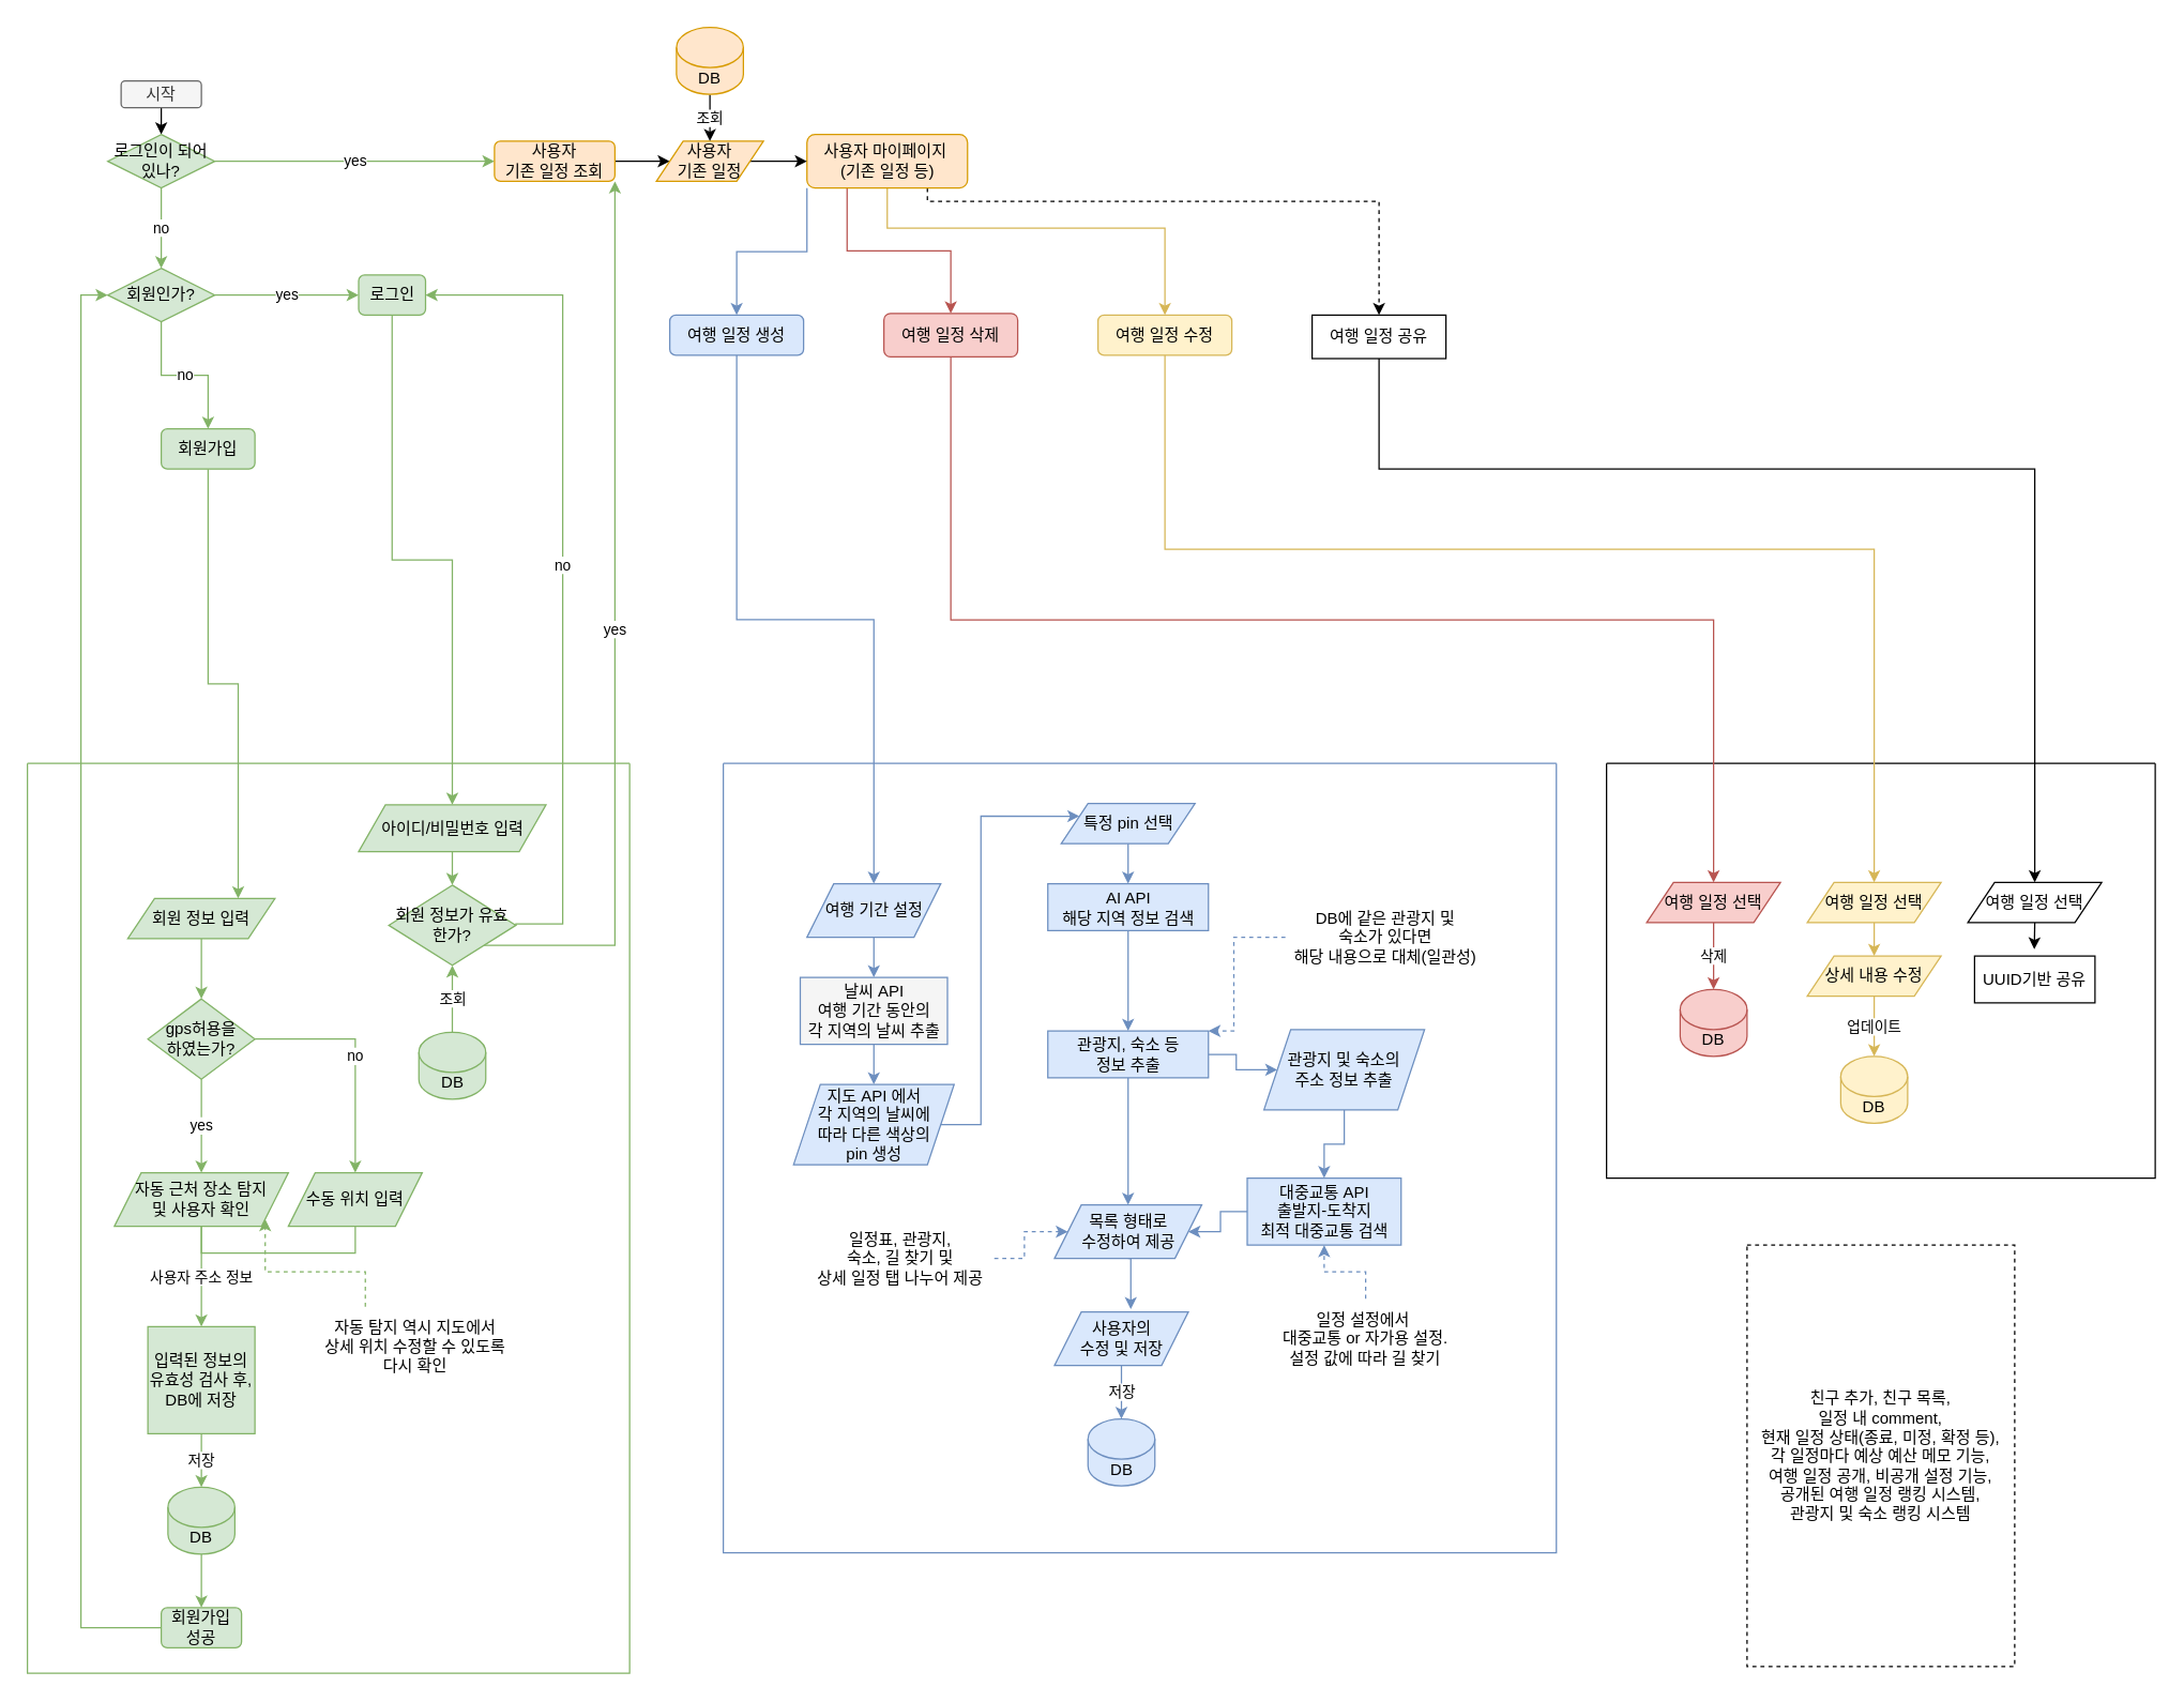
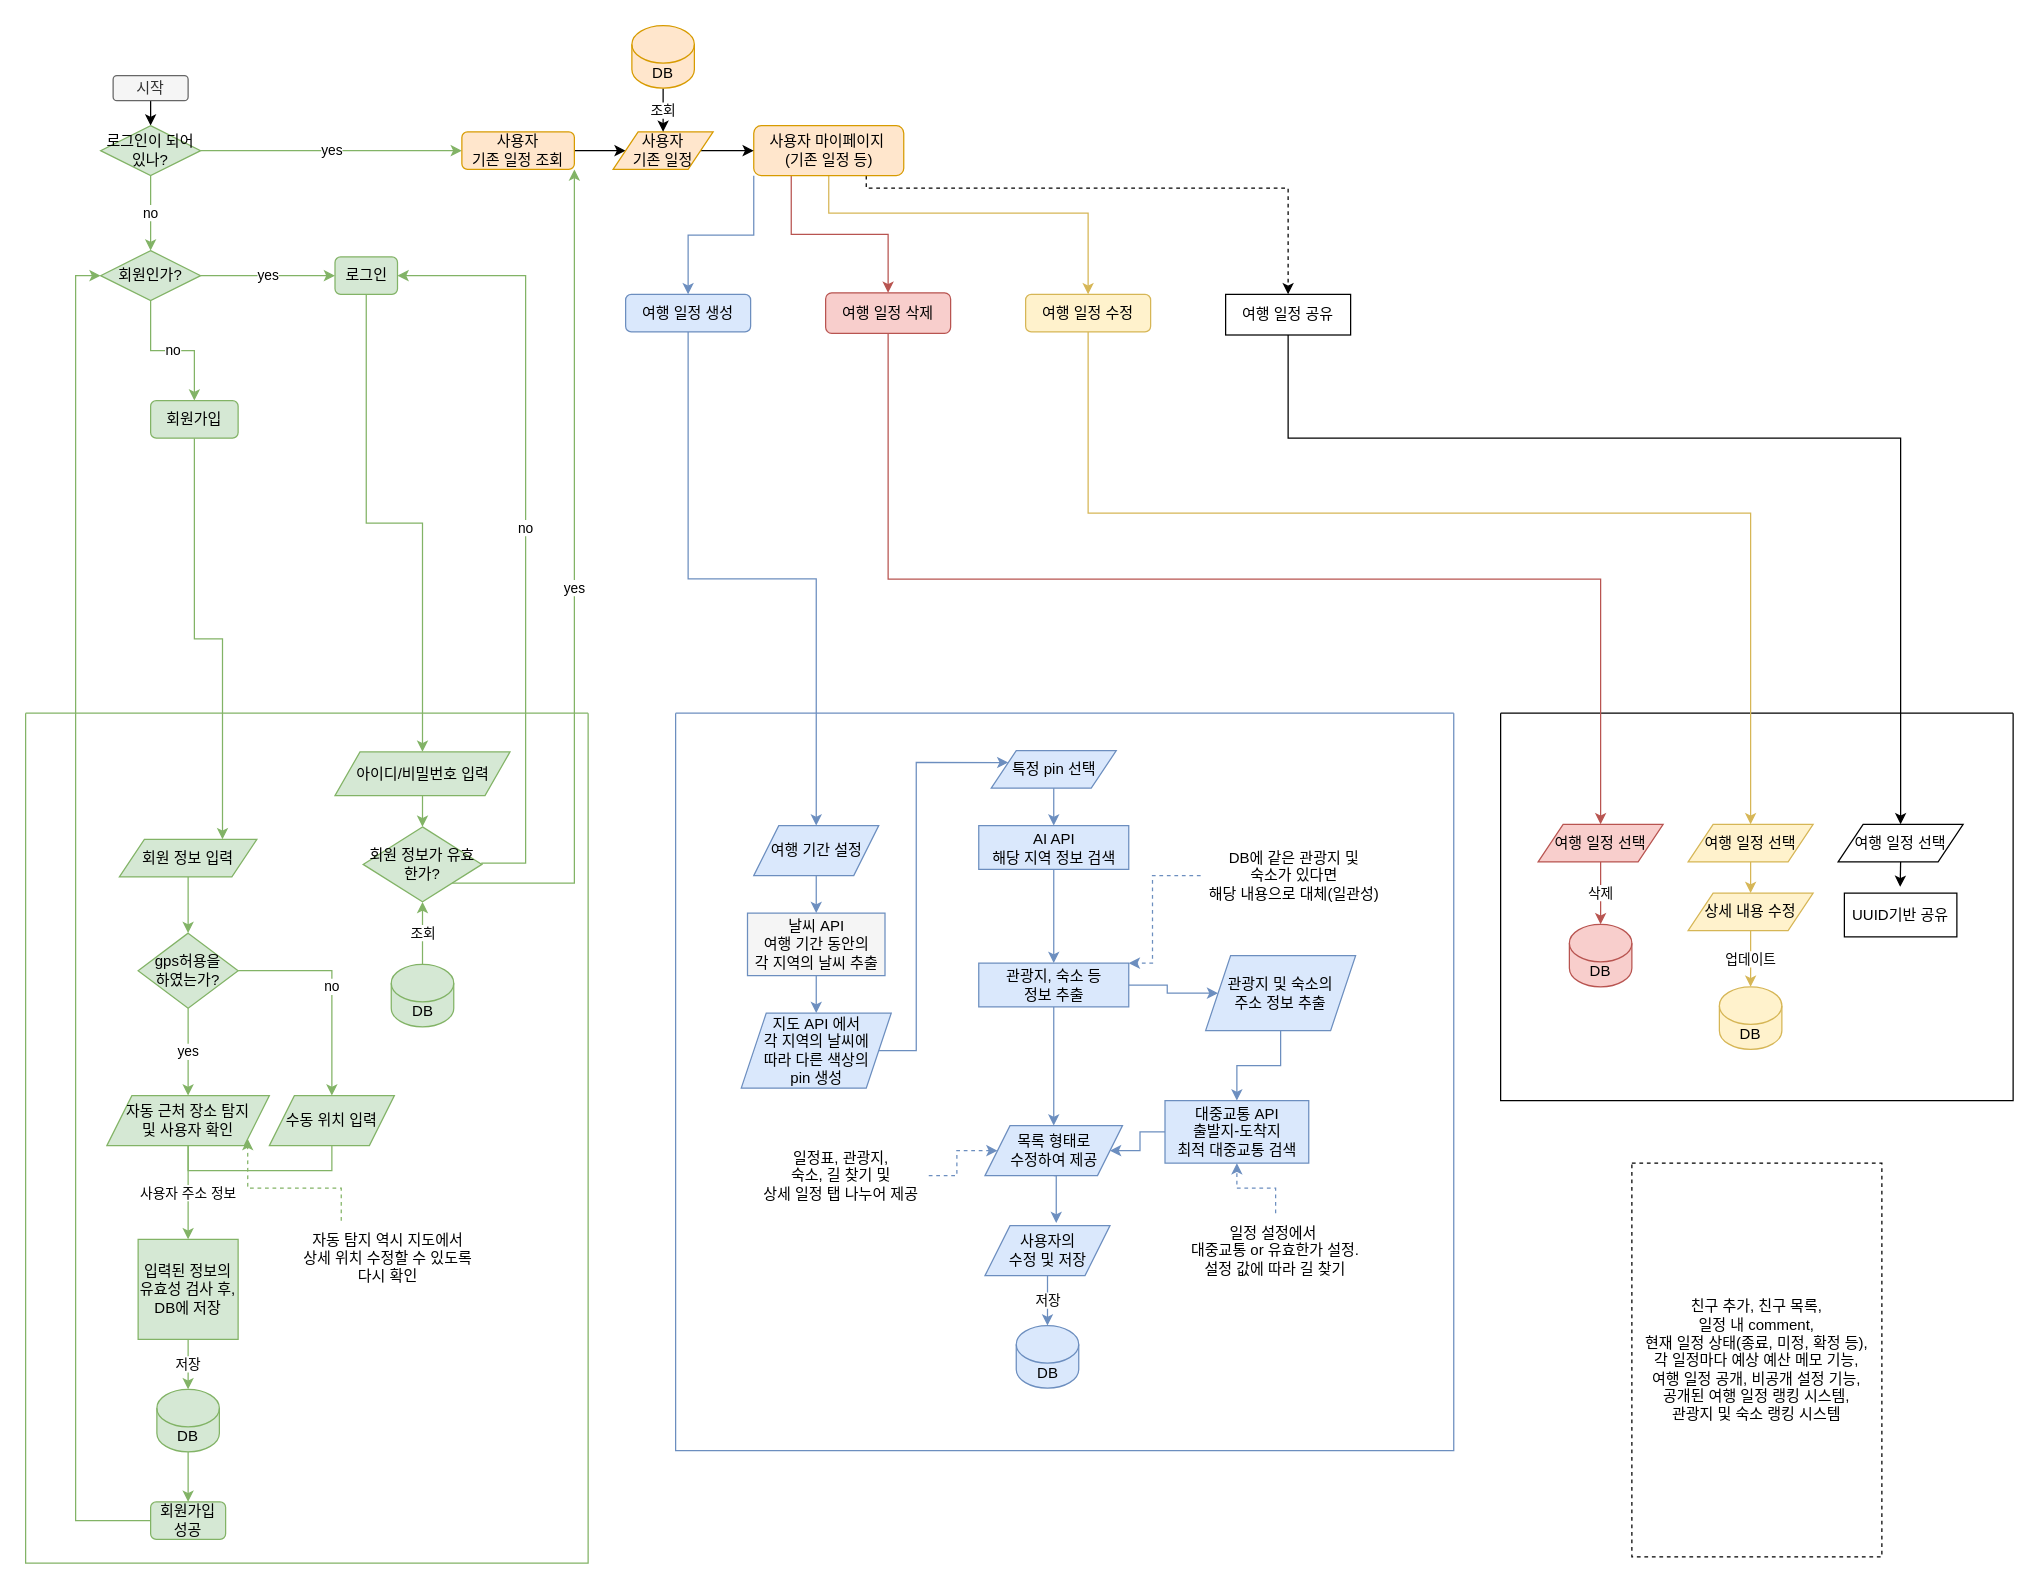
- <mxCell id="45" value="관광지 및 숙소의&lt;div&gt;주소 정보 추출&lt;/div&gt;" style="shape=parallelogram;perimeter=parallelogramPerimeter;whiteSpace=wrap;html=1;fixedSize=1;fillColor=#dae8fc;strokeColor=#6c8ebf;" vertex="1" parent="21"><mxGeometry x="404" y="199" width="120" height="60" as="geometry" /></mxCell>
+ <mxCell id="45" value="관광지 및 숙소의&lt;div&gt;주소 정보 추출&lt;/div&gt;" style="shape=parallelogram;perimeter=parallelogramPerimeter;whiteSpace=wrap;html=1;fixedSize=1;fillColor=#dae8fc;strokeColor=#6c8ebf;" vertex="1" parent="21"><mxGeometry x="424" y="194" width="120" height="60" as="geometry" /></mxCell>
- <mxCell id="35" value="일정 설정에서&amp;nbsp;&lt;div&gt;대중교통 or 자가용 설정.&lt;div&gt;설정 값에 따라 길 찾기&lt;/div&gt;&lt;/div&gt;" style="text;html=1;align=center;verticalAlign=middle;whiteSpace=wrap;rounded=0;" parent="21" vertex="1"><mxGeometry x="405" y="400" width="150" height="60" as="geometry" /></mxCell>
+ <mxCell id="35" value="일정 설정에서&amp;nbsp;&lt;div&gt;대중교통 or 유효한가 설정.&lt;div&gt;설정 값에 따라 길 찾기&lt;/div&gt;&lt;/div&gt;" style="text;html=1;align=center;verticalAlign=middle;whiteSpace=wrap;rounded=0;" parent="21" vertex="1"><mxGeometry x="405" y="400" width="150" height="60" as="geometry" /></mxCell>
